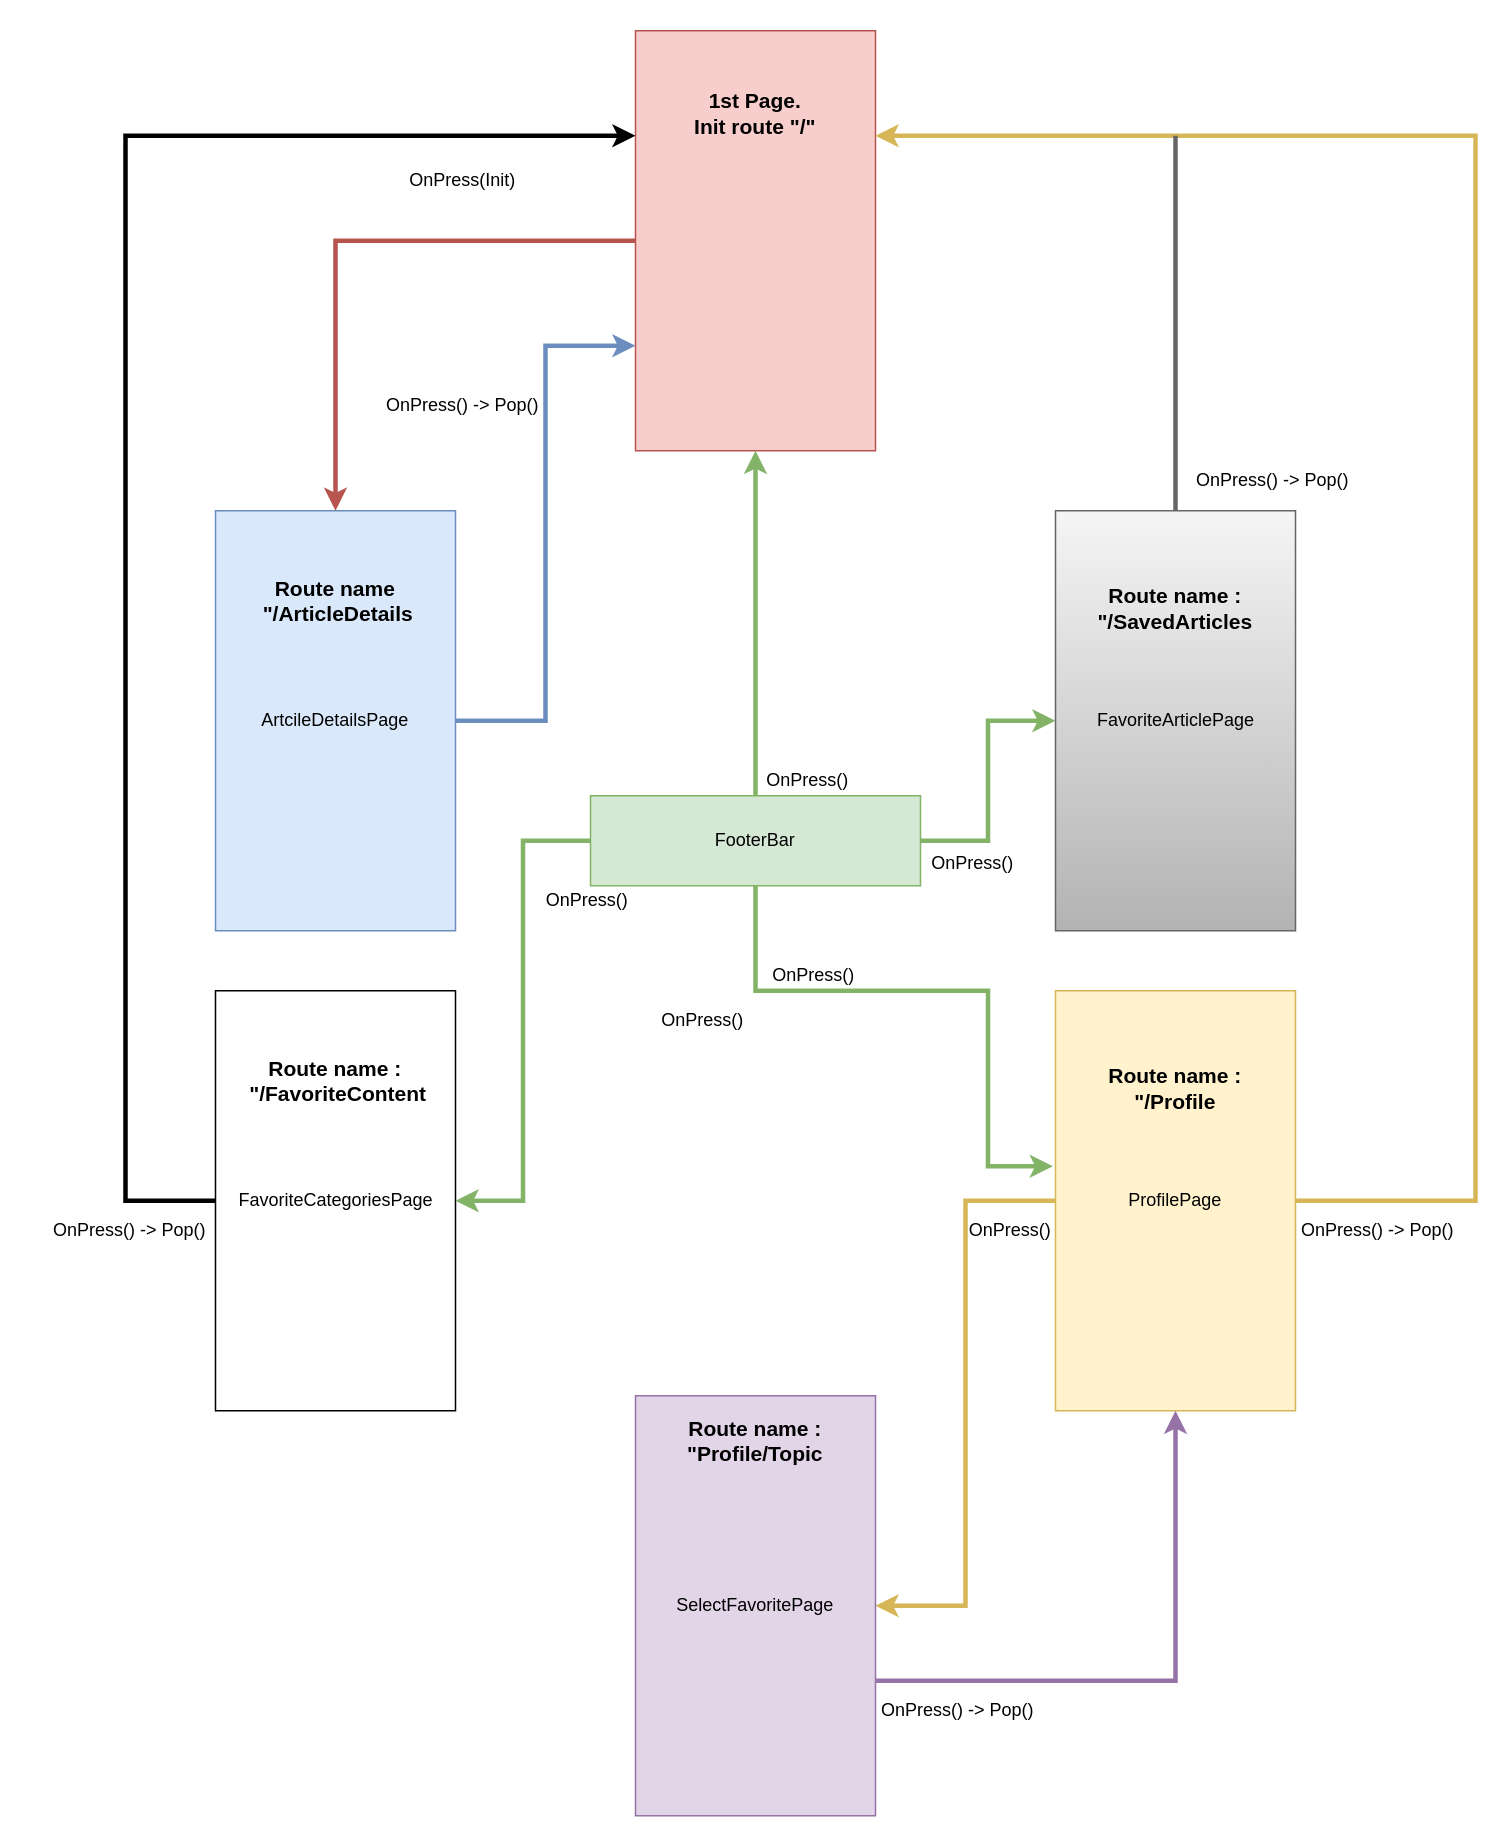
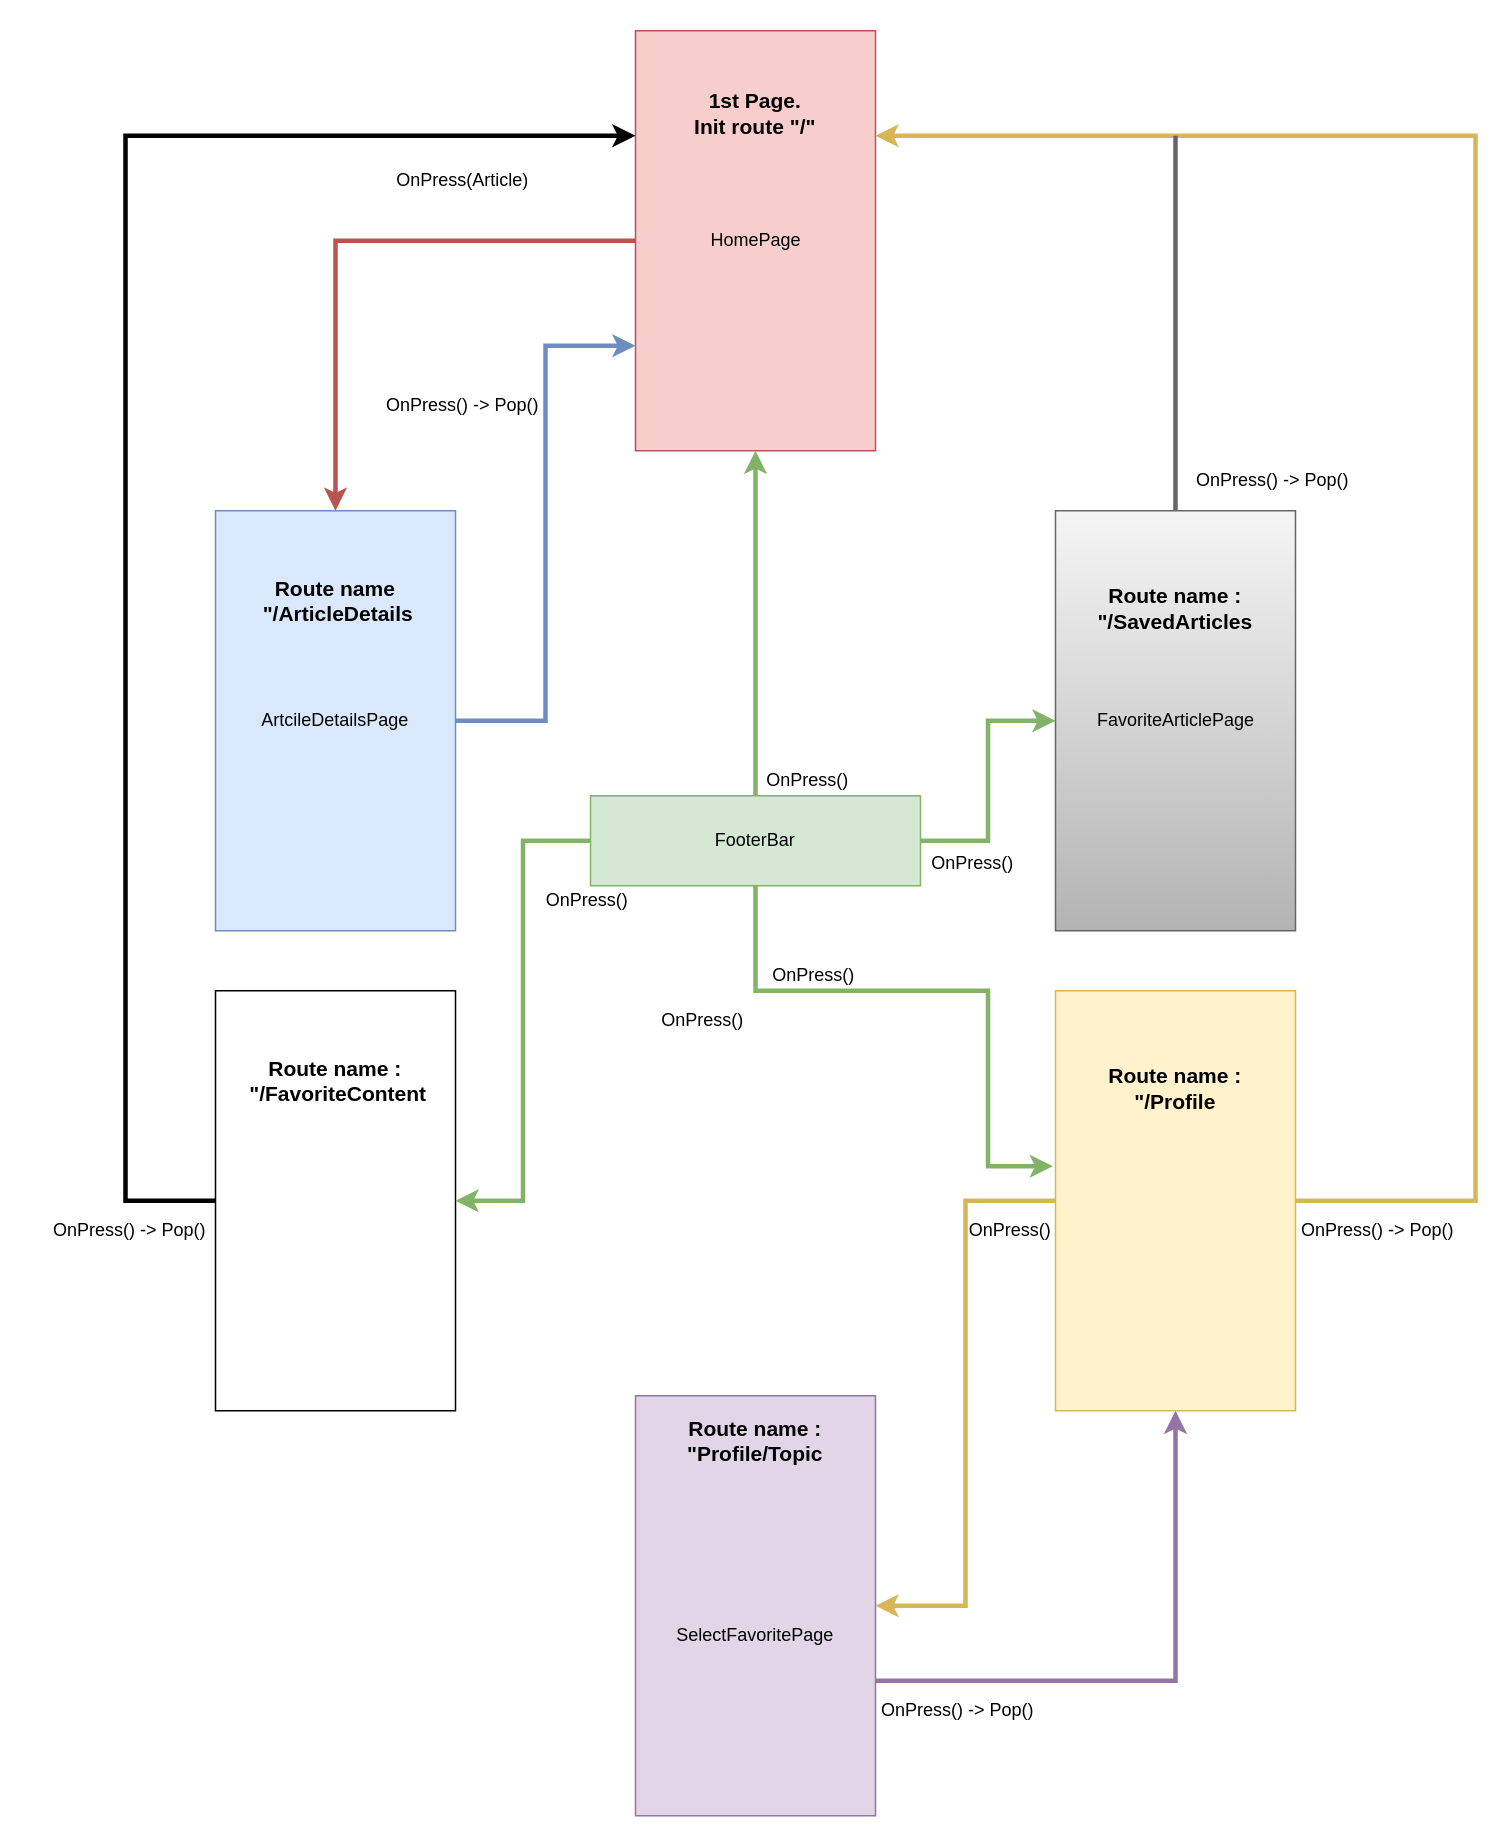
- <mxCell id="32" value="OnPress(Init)" style="text;html=1;strokeColor=none;fillColor=none;align=center;verticalAlign=middle;whiteSpace=wrap;rounded=0;" vertex="1" parent="1"><mxGeometry x="243" y="110" width="130" height="20" as="geometry" /></mxCell>
+ <mxCell id="32" value="OnPress(Article)" style="text;html=1;strokeColor=none;fillColor=none;align=center;verticalAlign=middle;whiteSpace=wrap;rounded=0;" vertex="1" parent="1"><mxGeometry x="243" y="110" width="130" height="20" as="geometry" /></mxCell>
+ <mxCell id="4" value="HomePage" style="text;html=1;strokeColor=none;fillColor=none;align=center;verticalAlign=middle;whiteSpace=wrap;rounded=0;" vertex="1" parent="1"><mxGeometry x="455.5" y="150" width="95" height="20" as="geometry" /></mxCell>
- <mxCell id="15" value="FavoriteCategoriesPage" style="text;html=1;strokeColor=none;fillColor=none;align=center;verticalAlign=middle;whiteSpace=wrap;rounded=0;" vertex="1" parent="1"><mxGeometry x="150.5" y="790" width="145" height="20" as="geometry" /></mxCell>
- <mxCell id="10" value="ProfilePage" style="text;html=1;strokeColor=none;fillColor=none;align=center;verticalAlign=middle;whiteSpace=wrap;rounded=0;" vertex="1" parent="1"><mxGeometry x="738" y="790" width="90" height="20" as="geometry" /></mxCell>
- <mxCell id="25" value="SelectFavoritePage" style="text;html=1;strokeColor=none;fillColor=none;align=center;verticalAlign=middle;whiteSpace=wrap;rounded=0;" vertex="1" parent="1"><mxGeometry x="443" y="1060" width="120" height="20" as="geometry" /></mxCell>
+ <mxCell id="25" value="SelectFavoritePage" style="text;html=1;strokeColor=none;fillColor=none;align=center;verticalAlign=middle;whiteSpace=wrap;rounded=0;" vertex="1" parent="1"><mxGeometry x="443" y="1080" width="120" height="20" as="geometry" /></mxCell>
